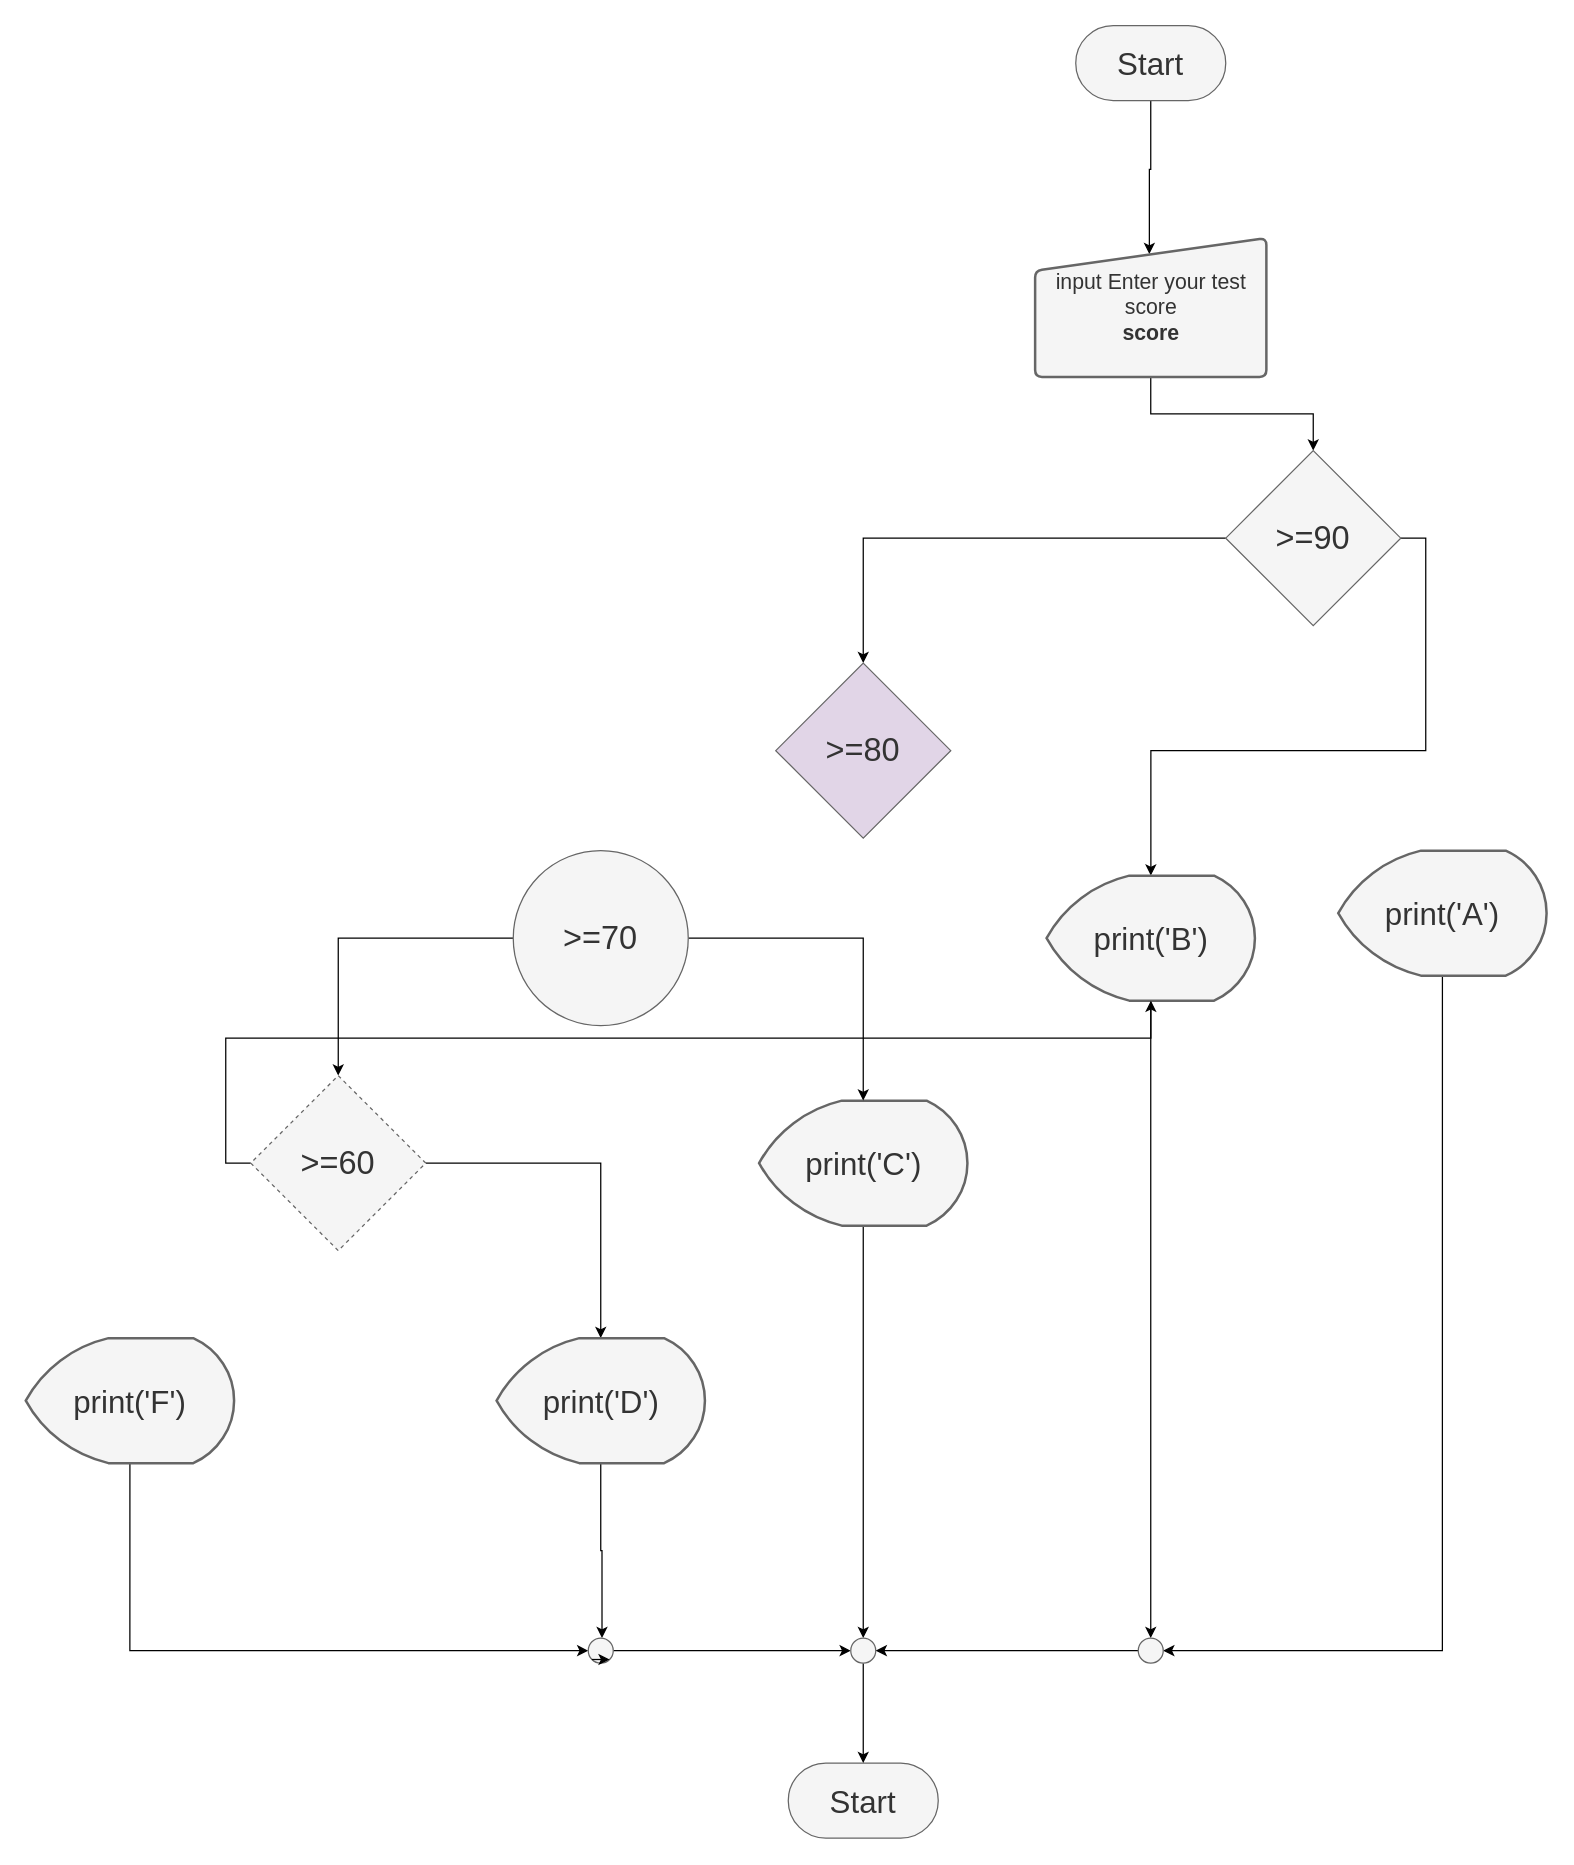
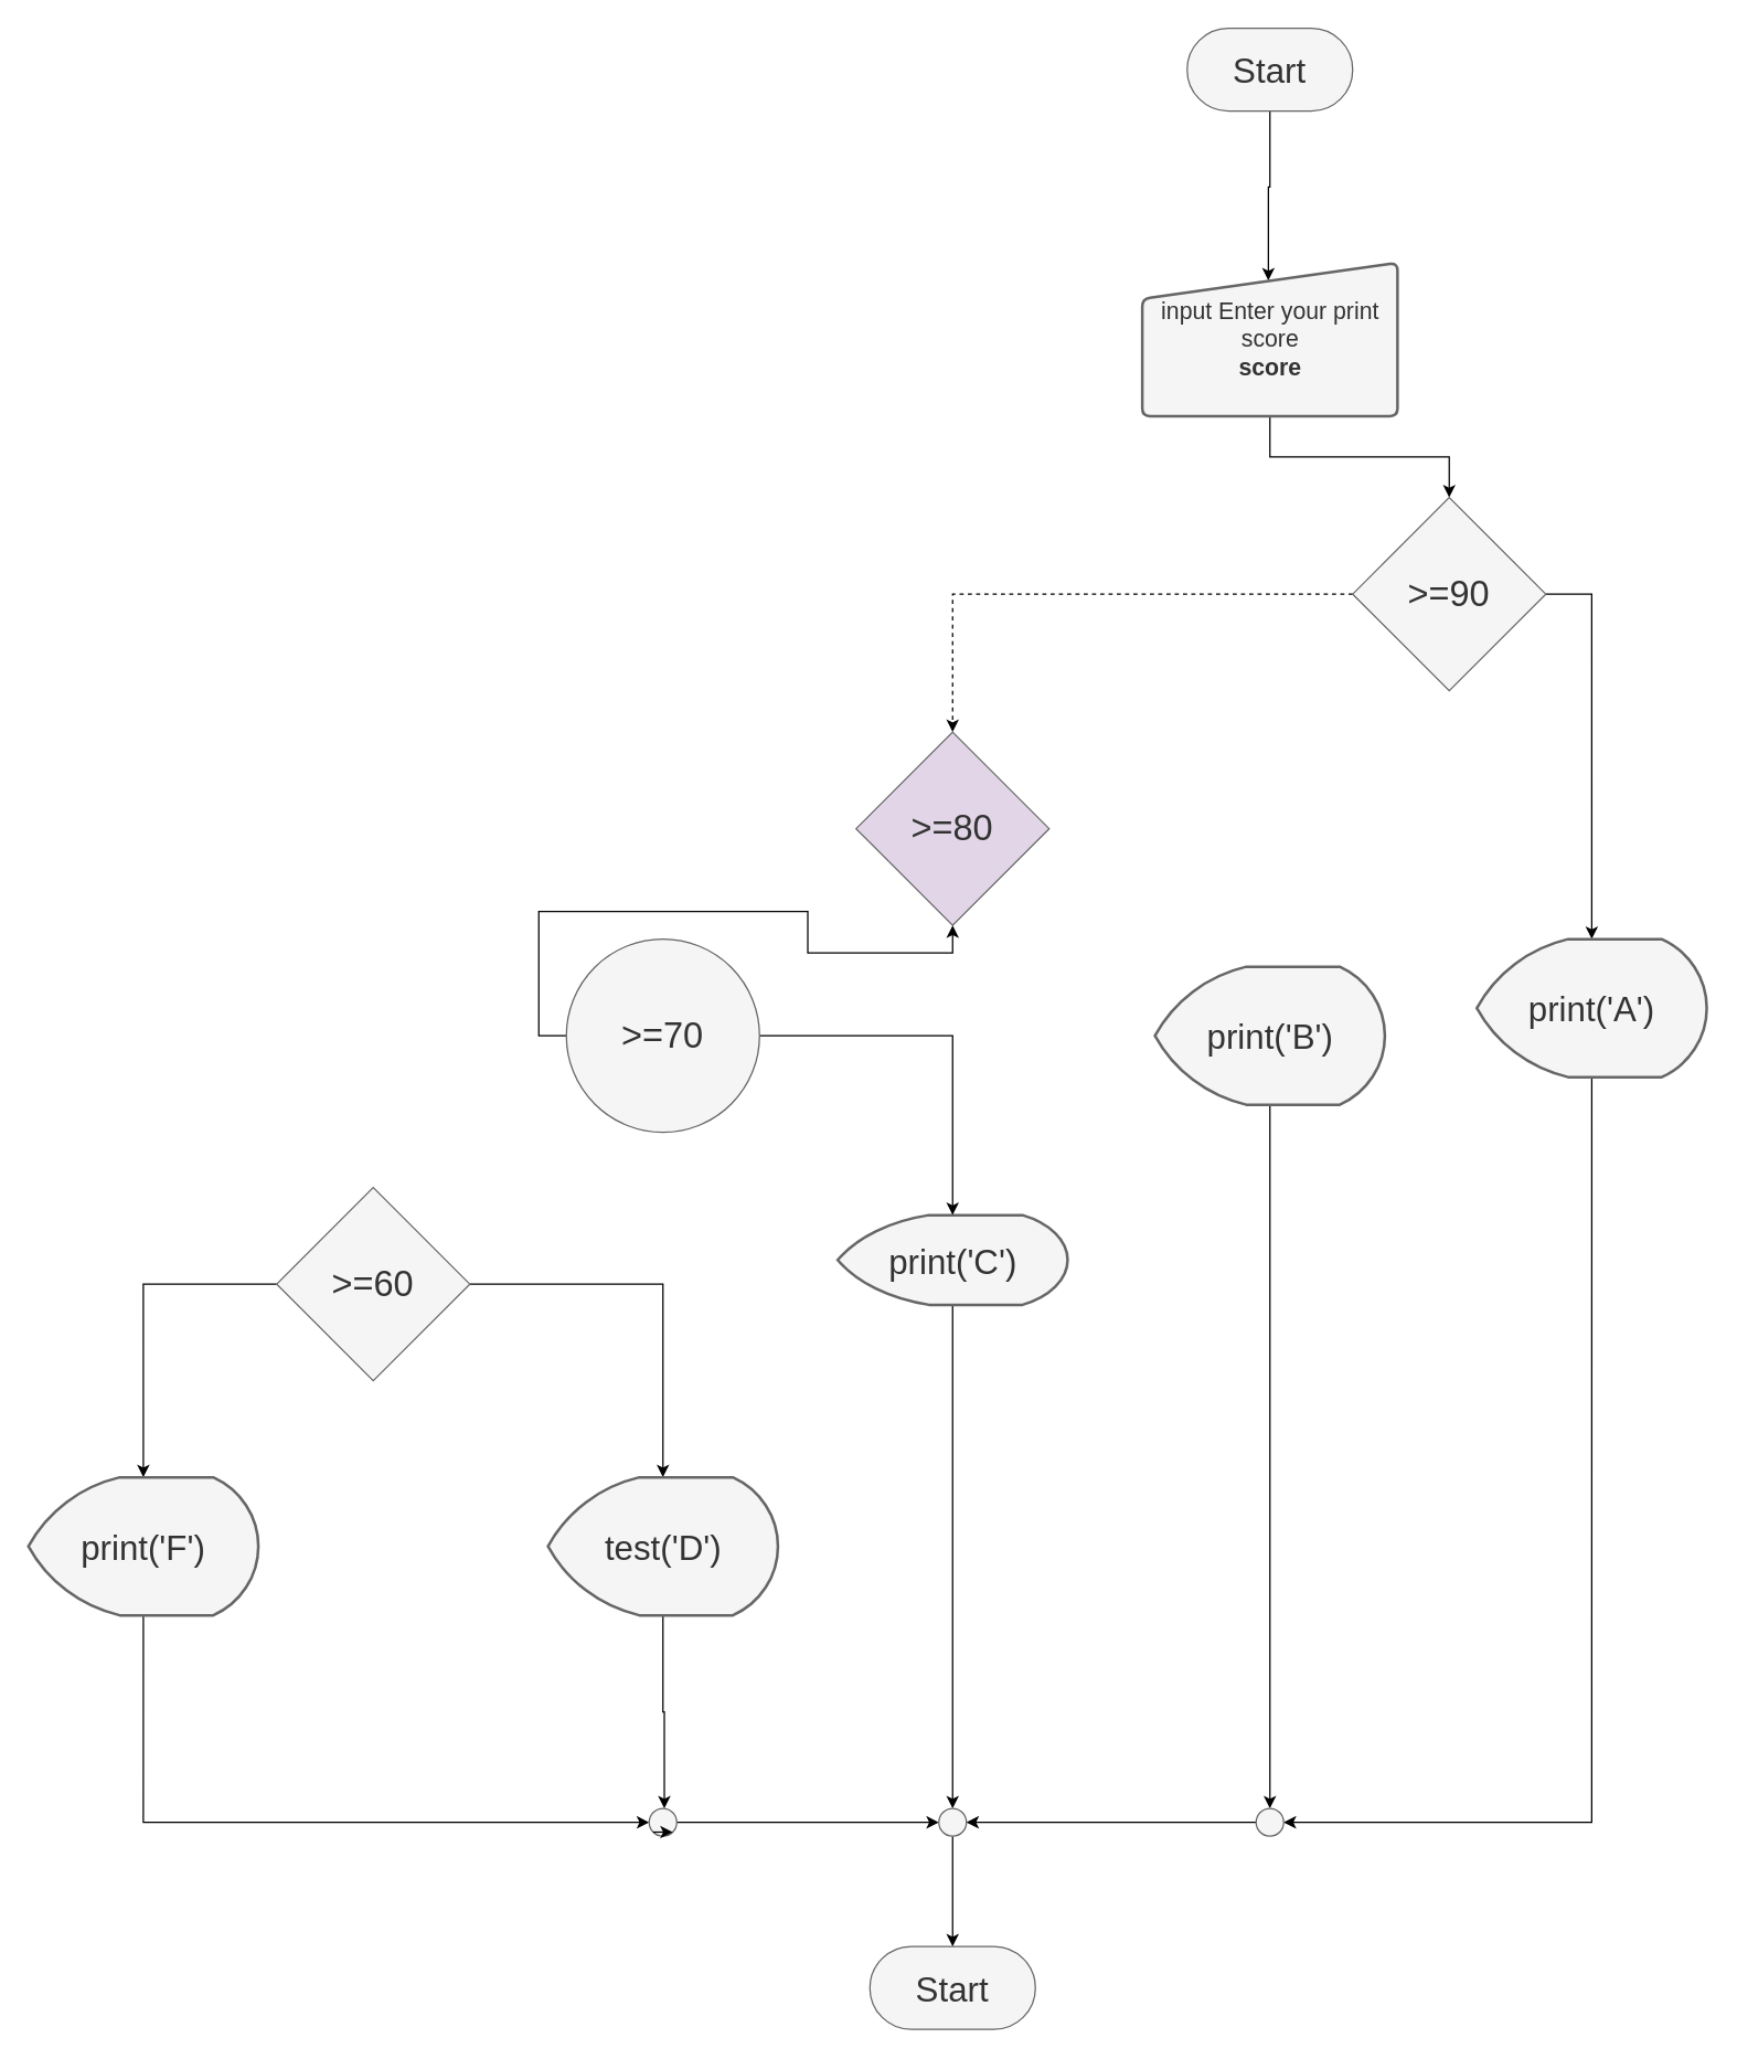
- <mxCell id="5" value="&lt;font style=&quot;font-size: 17px&quot;&gt;input Enter your test score&lt;br&gt;&lt;b&gt;score&lt;/b&gt;&lt;/font&gt;" style="html=1;strokeWidth=2;shape=manualInput;whiteSpace=wrap;rounded=1;size=26;arcSize=11;fillColor=#f5f5f5;strokeColor=#666666;fontColor=#333333;" parent="1" vertex="1"><mxGeometry x="827.5" y="190" width="185" height="111" as="geometry" /></mxCell>
+ <mxCell id="5" value="&lt;font style=&quot;font-size: 17px&quot;&gt;input Enter your print score&lt;br&gt;&lt;b&gt;score&lt;/b&gt;&lt;/font&gt;" style="html=1;strokeWidth=2;shape=manualInput;whiteSpace=wrap;rounded=1;size=26;arcSize=11;fillColor=#f5f5f5;strokeColor=#666666;fontColor=#333333;" parent="1" vertex="1"><mxGeometry x="827.5" y="190" width="185" height="111" as="geometry" /></mxCell>
- <mxCell id="6" style="edgeStyle=orthogonalEdgeStyle;rounded=0;orthogonalLoop=1;jettySize=auto;html=1;exitX=0;exitY=0.5;exitDx=0;exitDy=0;entryX=0.5;entryY=0;entryDx=0;entryDy=0;" edge="1" parent="1" source="8" target="9"><mxGeometry relative="1" as="geometry"><mxPoint x="720" y="430" as="targetPoint" /></mxGeometry></mxCell>
+ <mxCell id="6" style="edgeStyle=orthogonalEdgeStyle;rounded=0;orthogonalLoop=1;jettySize=auto;html=1;exitX=0;exitY=0.5;exitDx=0;exitDy=0;entryX=0.5;entryY=0;entryDx=0;entryDy=0;dashed=1;" edge="1" parent="1" source="8" target="9"><mxGeometry relative="1" as="geometry"><mxPoint x="720" y="430" as="targetPoint" /></mxGeometry></mxCell>
- <mxCell id="7" style="edgeStyle=orthogonalEdgeStyle;rounded=0;orthogonalLoop=1;jettySize=auto;html=1;exitX=1;exitY=0.5;exitDx=0;exitDy=0;" edge="1" parent="1" source="8" target="15"><mxGeometry relative="1" as="geometry"><mxPoint x="1080" y="430" as="targetPoint" /></mxGeometry></mxCell>
+ <mxCell id="7" style="edgeStyle=orthogonalEdgeStyle;rounded=0;orthogonalLoop=1;jettySize=auto;html=1;exitX=1;exitY=0.5;exitDx=0;exitDy=0;entryX=0.5;entryY=0;entryDx=0;entryDy=0;entryPerimeter=0;" edge="1" parent="1" source="8" target="11"><mxGeometry relative="1" as="geometry"><mxPoint x="1080" y="430" as="targetPoint" /></mxGeometry></mxCell>
- <mxCell id="17" style="edgeStyle=orthogonalEdgeStyle;rounded=0;orthogonalLoop=1;jettySize=auto;html=1;exitX=0;exitY=0.5;exitDx=0;exitDy=0;entryX=0.5;entryY=0;entryDx=0;entryDy=0;" edge="1" parent="1" source="18" target="21"><mxGeometry relative="1" as="geometry"><mxPoint x="260" y="750" as="targetPoint" /></mxGeometry></mxCell>
+ <mxCell id="17" style="edgeStyle=orthogonalEdgeStyle;rounded=0;orthogonalLoop=1;jettySize=auto;html=1;exitX=0;exitY=0.5;exitDx=0;exitDy=0;" edge="1" parent="1" source="18" target="9"><mxGeometry relative="1" as="geometry"><mxPoint x="260" y="750" as="targetPoint" /></mxGeometry></mxCell>
- <mxCell id="20" style="edgeStyle=orthogonalEdgeStyle;rounded=0;orthogonalLoop=1;jettySize=auto;html=1;exitX=0;exitY=0.5;exitDx=0;exitDy=0;" edge="1" parent="1" source="21" target="15"><mxGeometry relative="1" as="geometry"><mxPoint x="90" y="930" as="targetPoint" /></mxGeometry></mxCell>
+ <mxCell id="20" style="edgeStyle=orthogonalEdgeStyle;rounded=0;orthogonalLoop=1;jettySize=auto;html=1;exitX=0;exitY=0.5;exitDx=0;exitDy=0;entryX=0.5;entryY=0;entryDx=0;entryDy=0;entryPerimeter=0;" edge="1" parent="1" source="21" target="25"><mxGeometry relative="1" as="geometry"><mxPoint x="90" y="930" as="targetPoint" /></mxGeometry></mxCell>
- <mxCell id="21" value="&lt;font style=&quot;font-size: 26px&quot;&gt;&amp;gt;=60&lt;/font&gt;" style="rhombus;whiteSpace=wrap;html=1;fillColor=#f5f5f5;strokeColor=#666666;fontColor=#333333;dashed=1;" vertex="1" parent="1"><mxGeometry x="200" y="860" width="140" height="140" as="geometry" /></mxCell>
+ <mxCell id="21" value="&lt;font style=&quot;font-size: 26px&quot;&gt;&amp;gt;=60&lt;/font&gt;" style="rhombus;whiteSpace=wrap;html=1;fillColor=#f5f5f5;strokeColor=#666666;fontColor=#333333;" vertex="1" parent="1"><mxGeometry x="200" y="860" width="140" height="140" as="geometry" /></mxCell>
- <mxCell id="13" value="&lt;font style=&quot;font-size: 25px&quot;&gt;print('C')&lt;/font&gt;" style="strokeWidth=2;html=1;shape=mxgraph.flowchart.display;whiteSpace=wrap;fillColor=#f5f5f5;strokeColor=#666666;fontColor=#333333;" vertex="1" parent="1"><mxGeometry x="606.67" y="880" width="166.67" height="100" as="geometry" /></mxCell>
+ <mxCell id="13" value="&lt;font style=&quot;font-size: 25px&quot;&gt;print('C')&lt;/font&gt;" style="strokeWidth=2;html=1;shape=mxgraph.flowchart.display;whiteSpace=wrap;fillColor=#f5f5f5;strokeColor=#666666;fontColor=#333333;" vertex="1" parent="1"><mxGeometry x="606.67" y="880" width="166.67" height="65" as="geometry" /></mxCell>
- <mxCell id="23" value="&lt;font style=&quot;font-size: 25px&quot;&gt;print('D')&lt;/font&gt;" style="strokeWidth=2;html=1;shape=mxgraph.flowchart.display;whiteSpace=wrap;fillColor=#f5f5f5;strokeColor=#666666;fontColor=#333333;" vertex="1" parent="1"><mxGeometry x="396.67" y="1070" width="166.67" height="100" as="geometry" /></mxCell>
+ <mxCell id="23" value="&lt;font style=&quot;font-size: 25px&quot;&gt;test('D')&lt;/font&gt;" style="strokeWidth=2;html=1;shape=mxgraph.flowchart.display;whiteSpace=wrap;fillColor=#f5f5f5;strokeColor=#666666;fontColor=#333333;" vertex="1" parent="1"><mxGeometry x="396.67" y="1070" width="166.67" height="100" as="geometry" /></mxCell>
